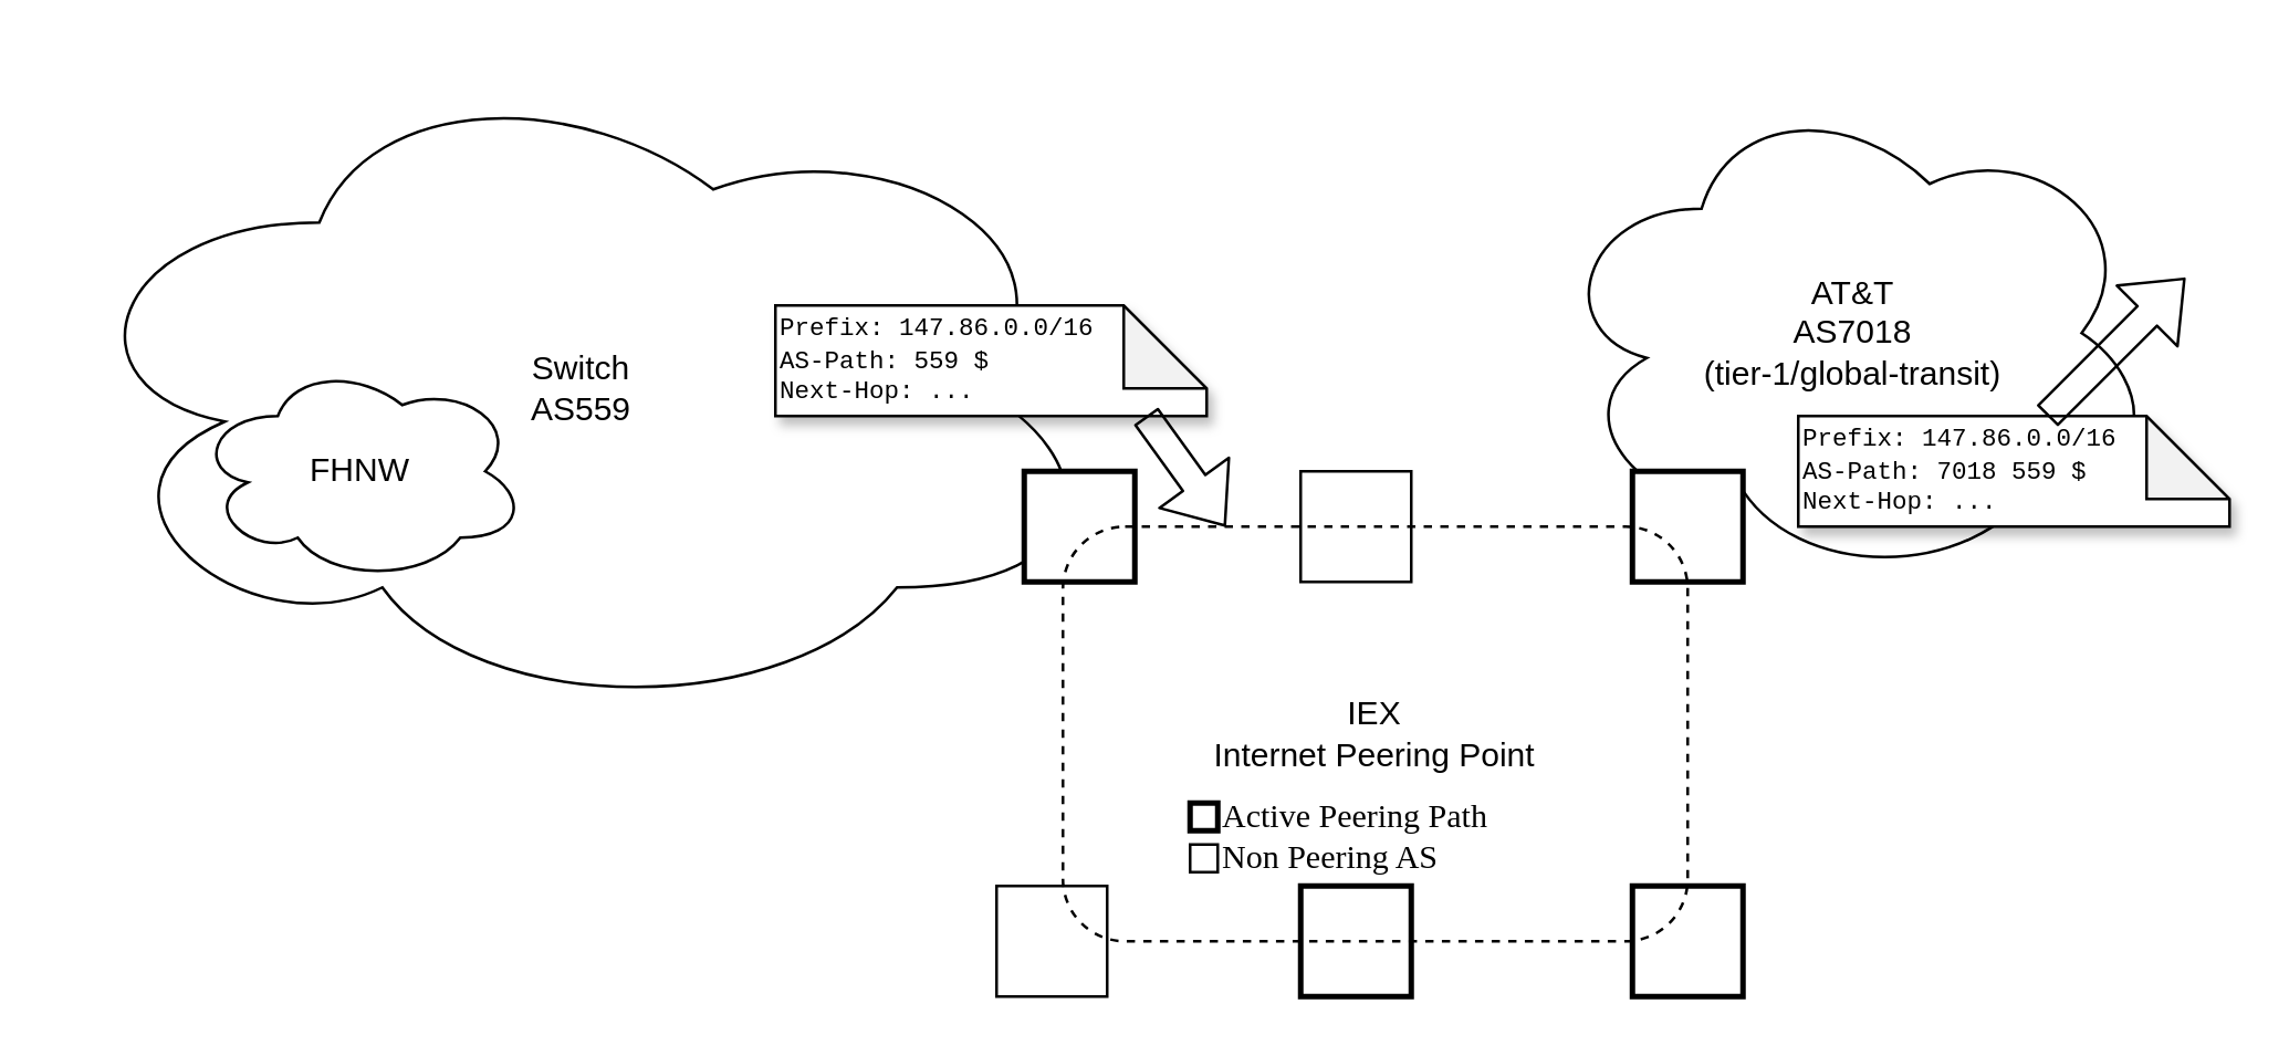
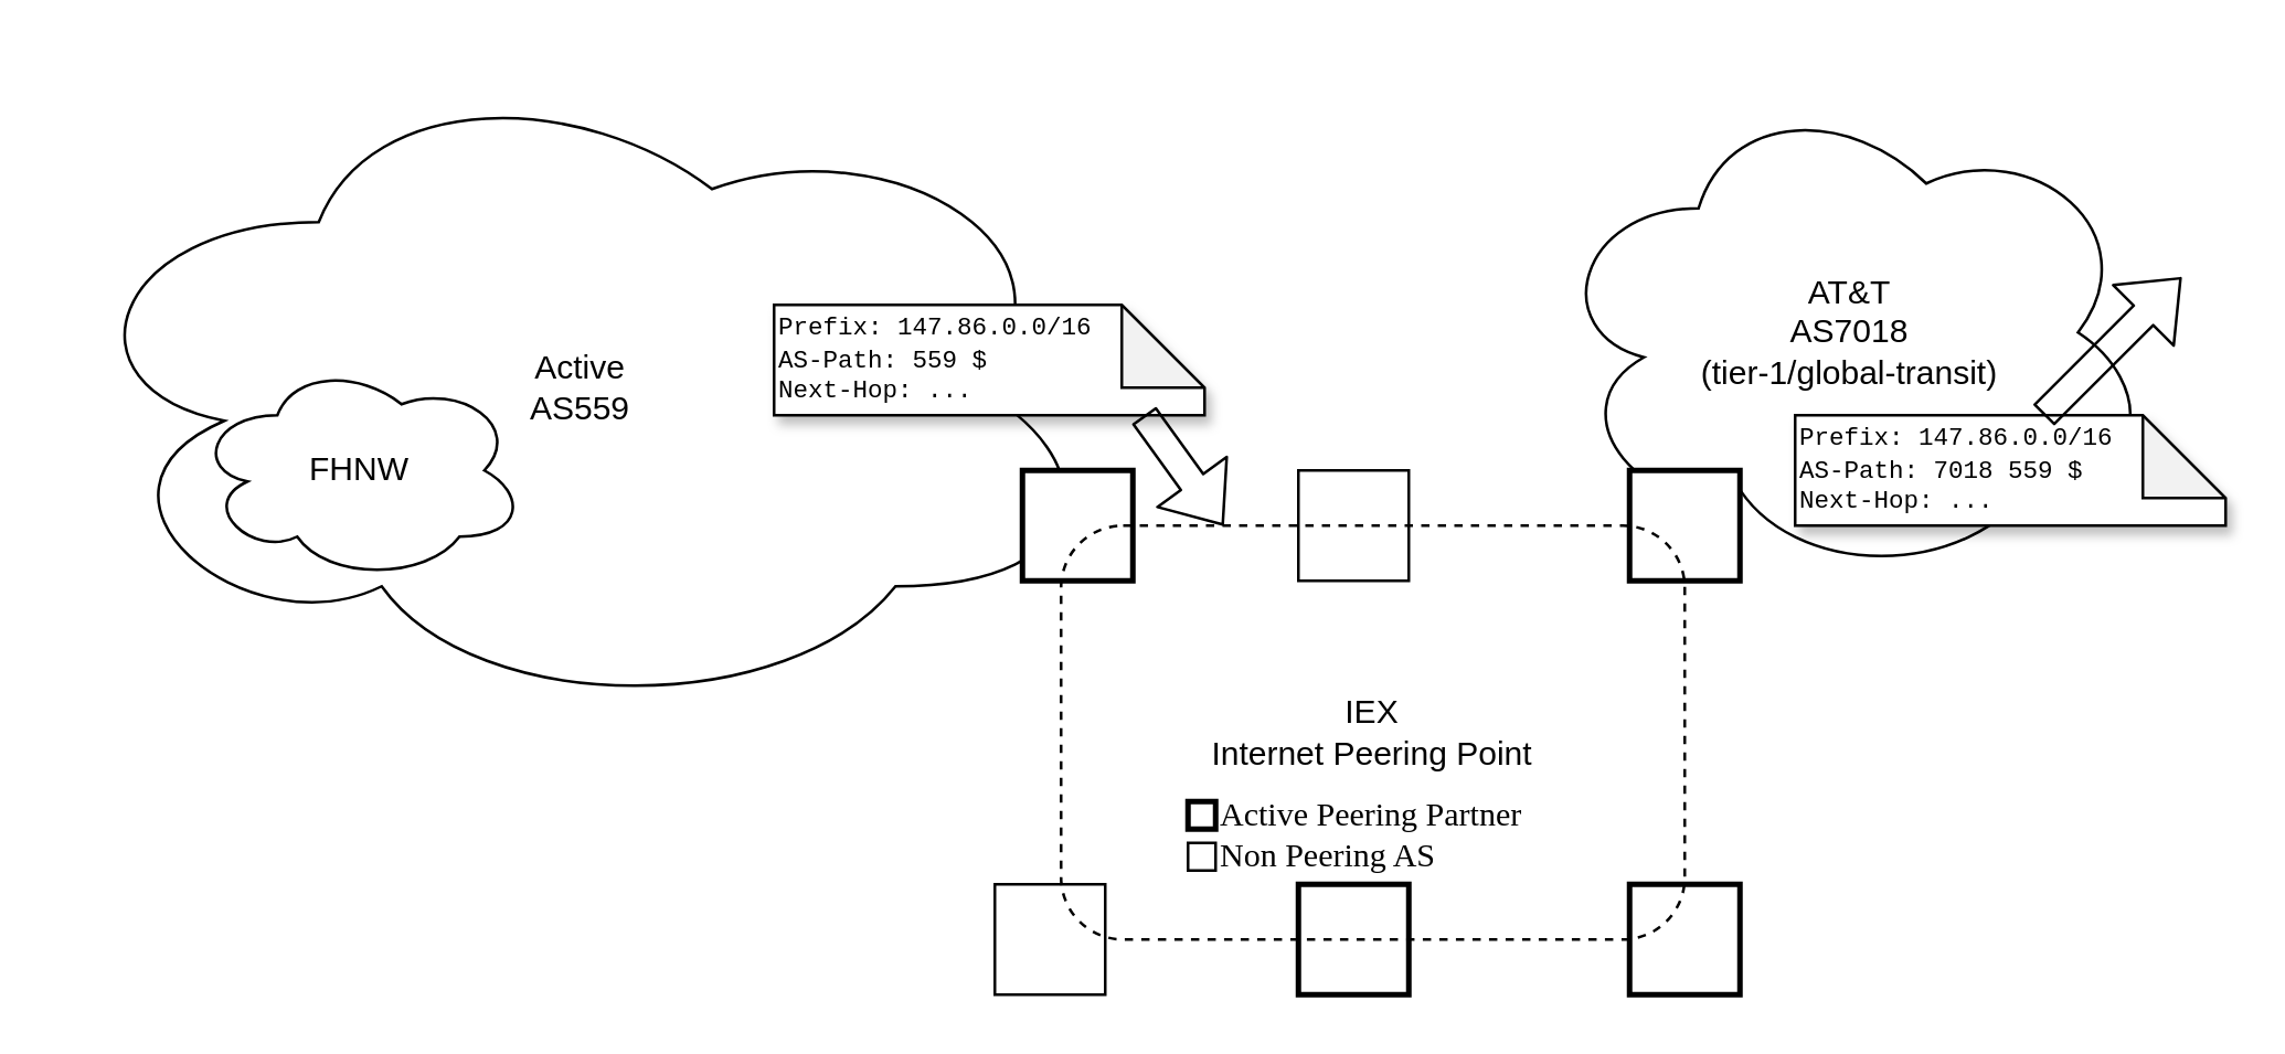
- <mxCell id="3" value="Switch&lt;br&gt;AS559" style="ellipse;shape=cloud;whiteSpace=wrap;html=1;" vertex="1" parent="1"><mxGeometry x="20" y="20" width="380" height="240" as="geometry" /></mxCell>
+ <mxCell id="3" value="Active&lt;br&gt;AS559" style="ellipse;shape=cloud;whiteSpace=wrap;html=1;" vertex="1" parent="1"><mxGeometry x="20" y="20" width="380" height="240" as="geometry" /></mxCell>
- <mxCell id="13" value="&lt;font face=&quot;Verdana&quot;&gt;Active Peering Path&lt;/font&gt;" style="text;html=1;align=left;verticalAlign=middle;resizable=0;points=[];autosize=1;" vertex="1" parent="1"><mxGeometry x="440" y="285" width="150" height="20" as="geometry" /></mxCell>
+ <mxCell id="13" value="&lt;font face=&quot;Verdana&quot;&gt;Active Peering Partner&lt;/font&gt;" style="text;html=1;align=left;verticalAlign=middle;resizable=0;points=[];autosize=1;" vertex="1" parent="1"><mxGeometry x="440" y="285" width="150" height="20" as="geometry" /></mxCell>
